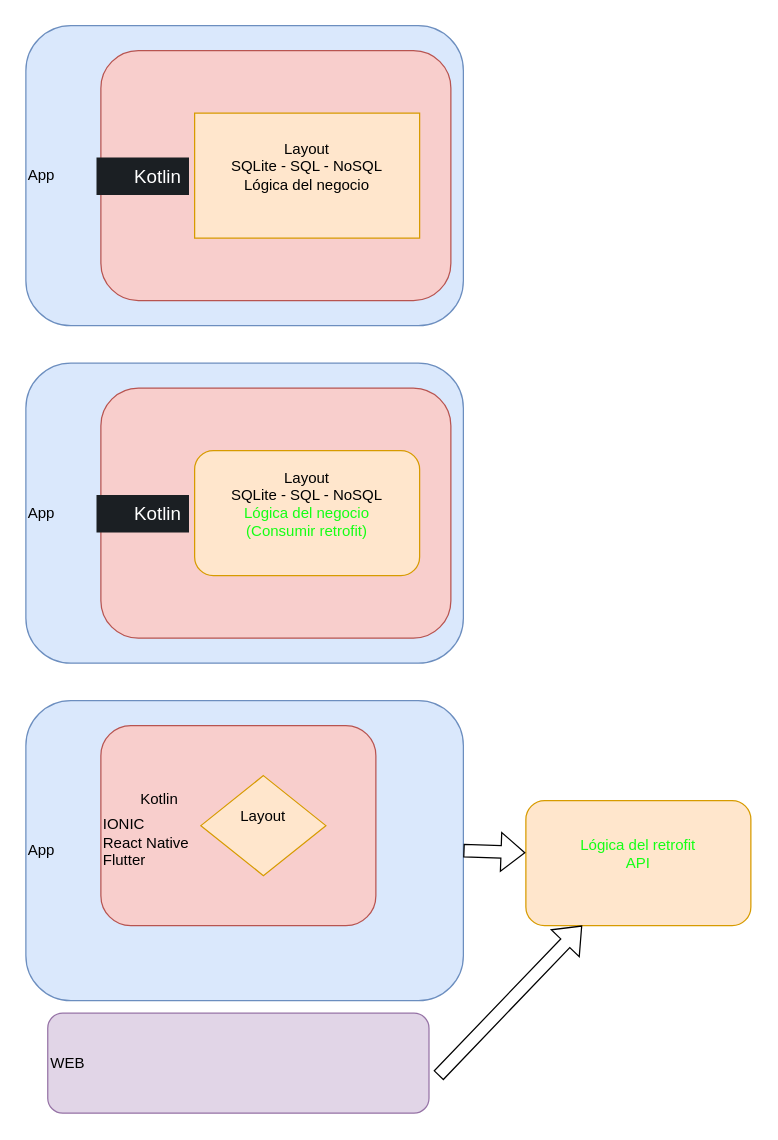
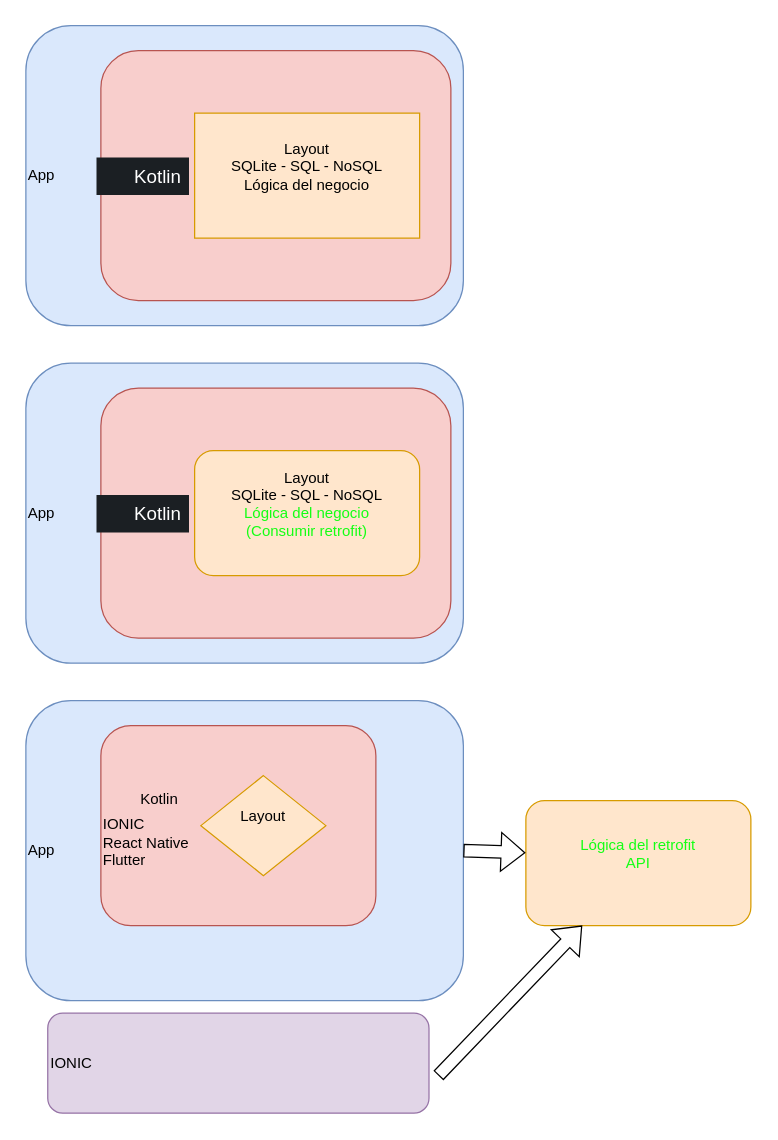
- <mxCell id="13" value="WEB" style="rounded=1;whiteSpace=wrap;html=1;align=left;fillColor=#e1d5e7;strokeColor=#9673a6;" vertex="1" parent="1"><mxGeometry x="37.5" y="810" width="305" height="80" as="geometry" /></mxCell>
+ <mxCell id="13" value="IONIC" style="rounded=1;whiteSpace=wrap;html=1;align=left;fillColor=#e1d5e7;strokeColor=#9673a6;" vertex="1" parent="1"><mxGeometry x="37.5" y="810" width="305" height="80" as="geometry" /></mxCell>
